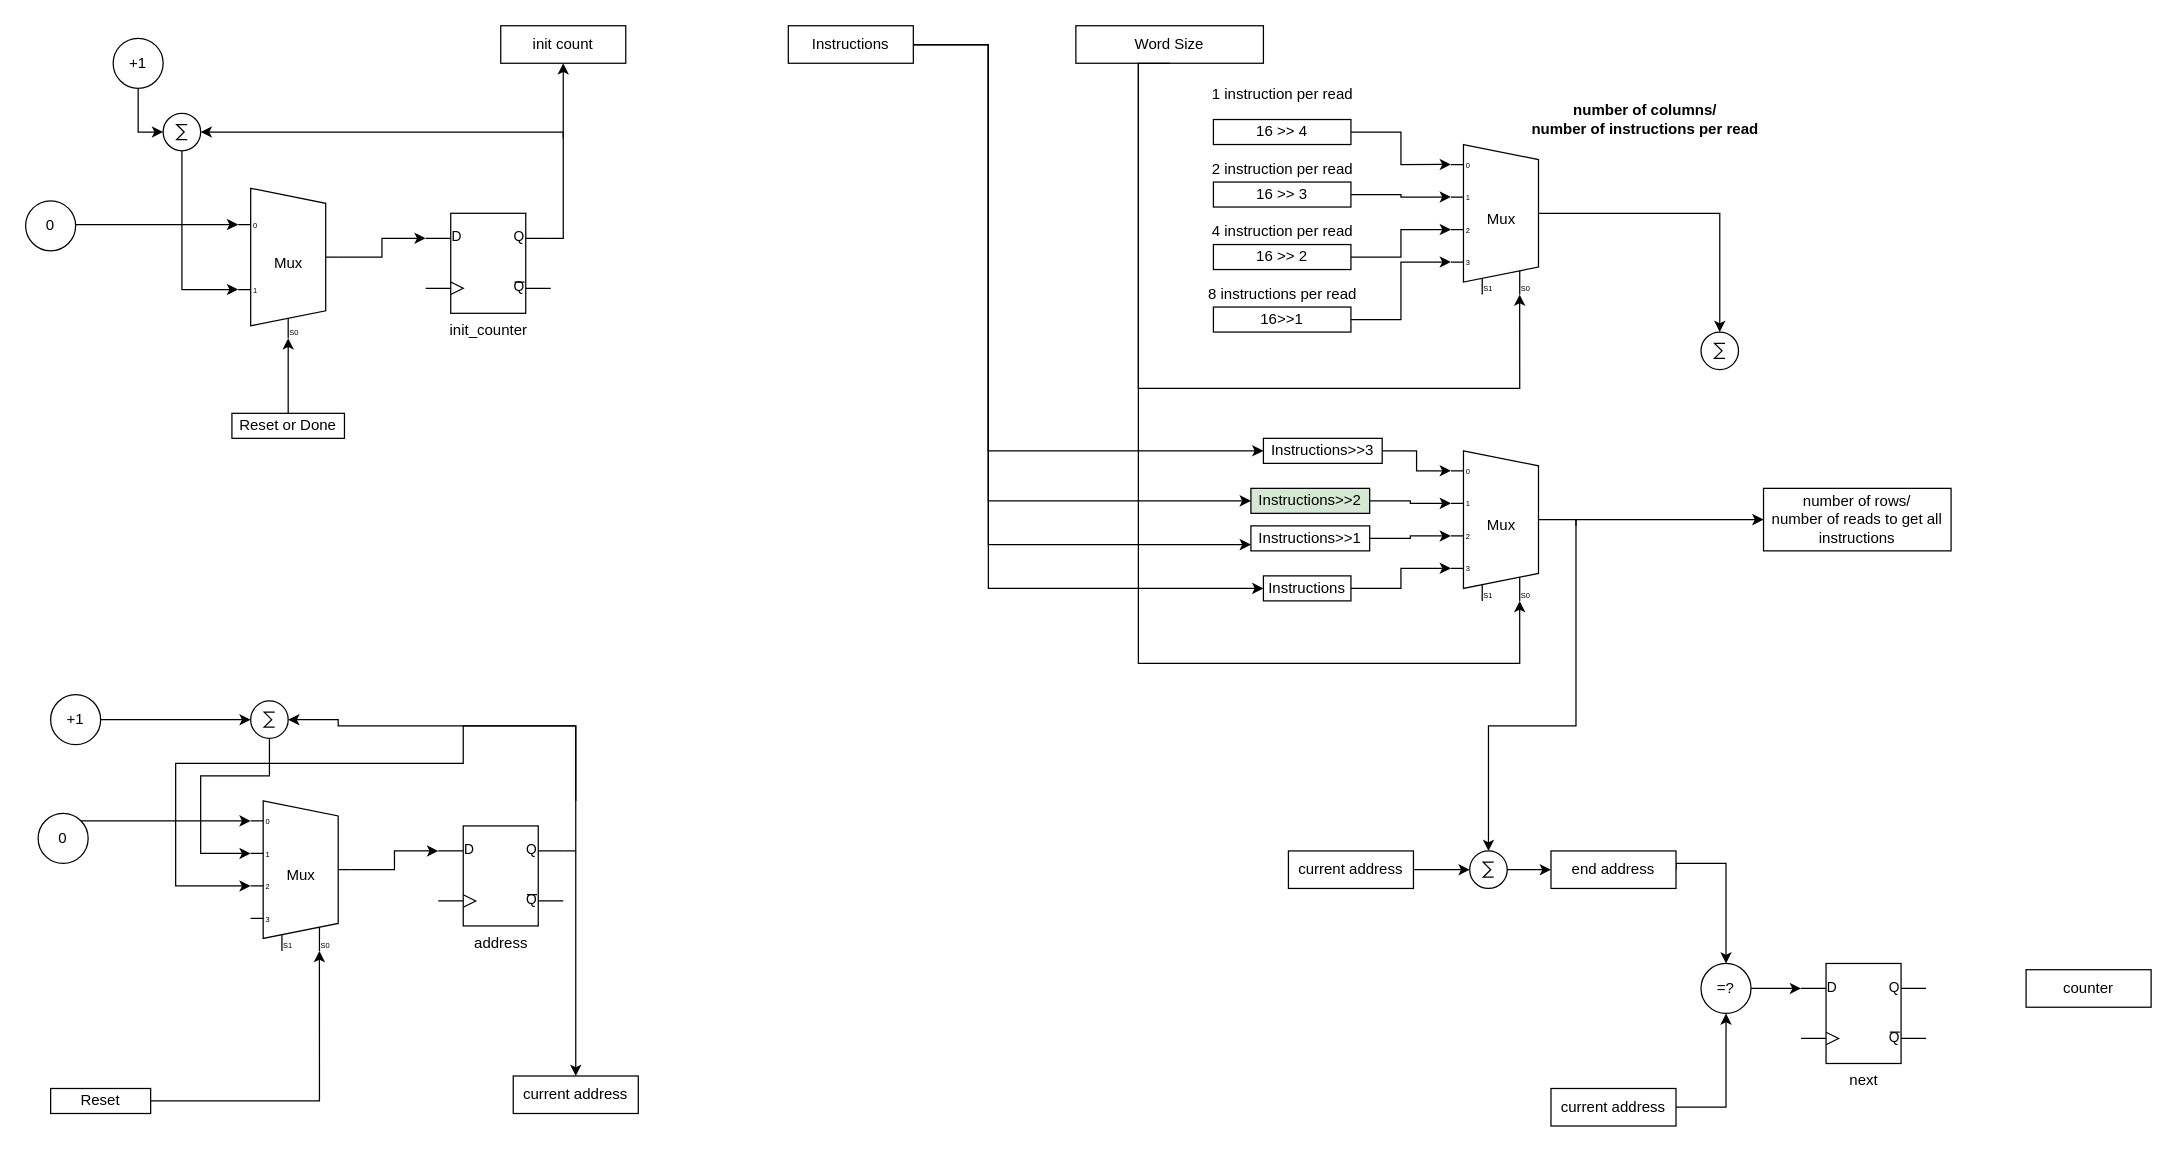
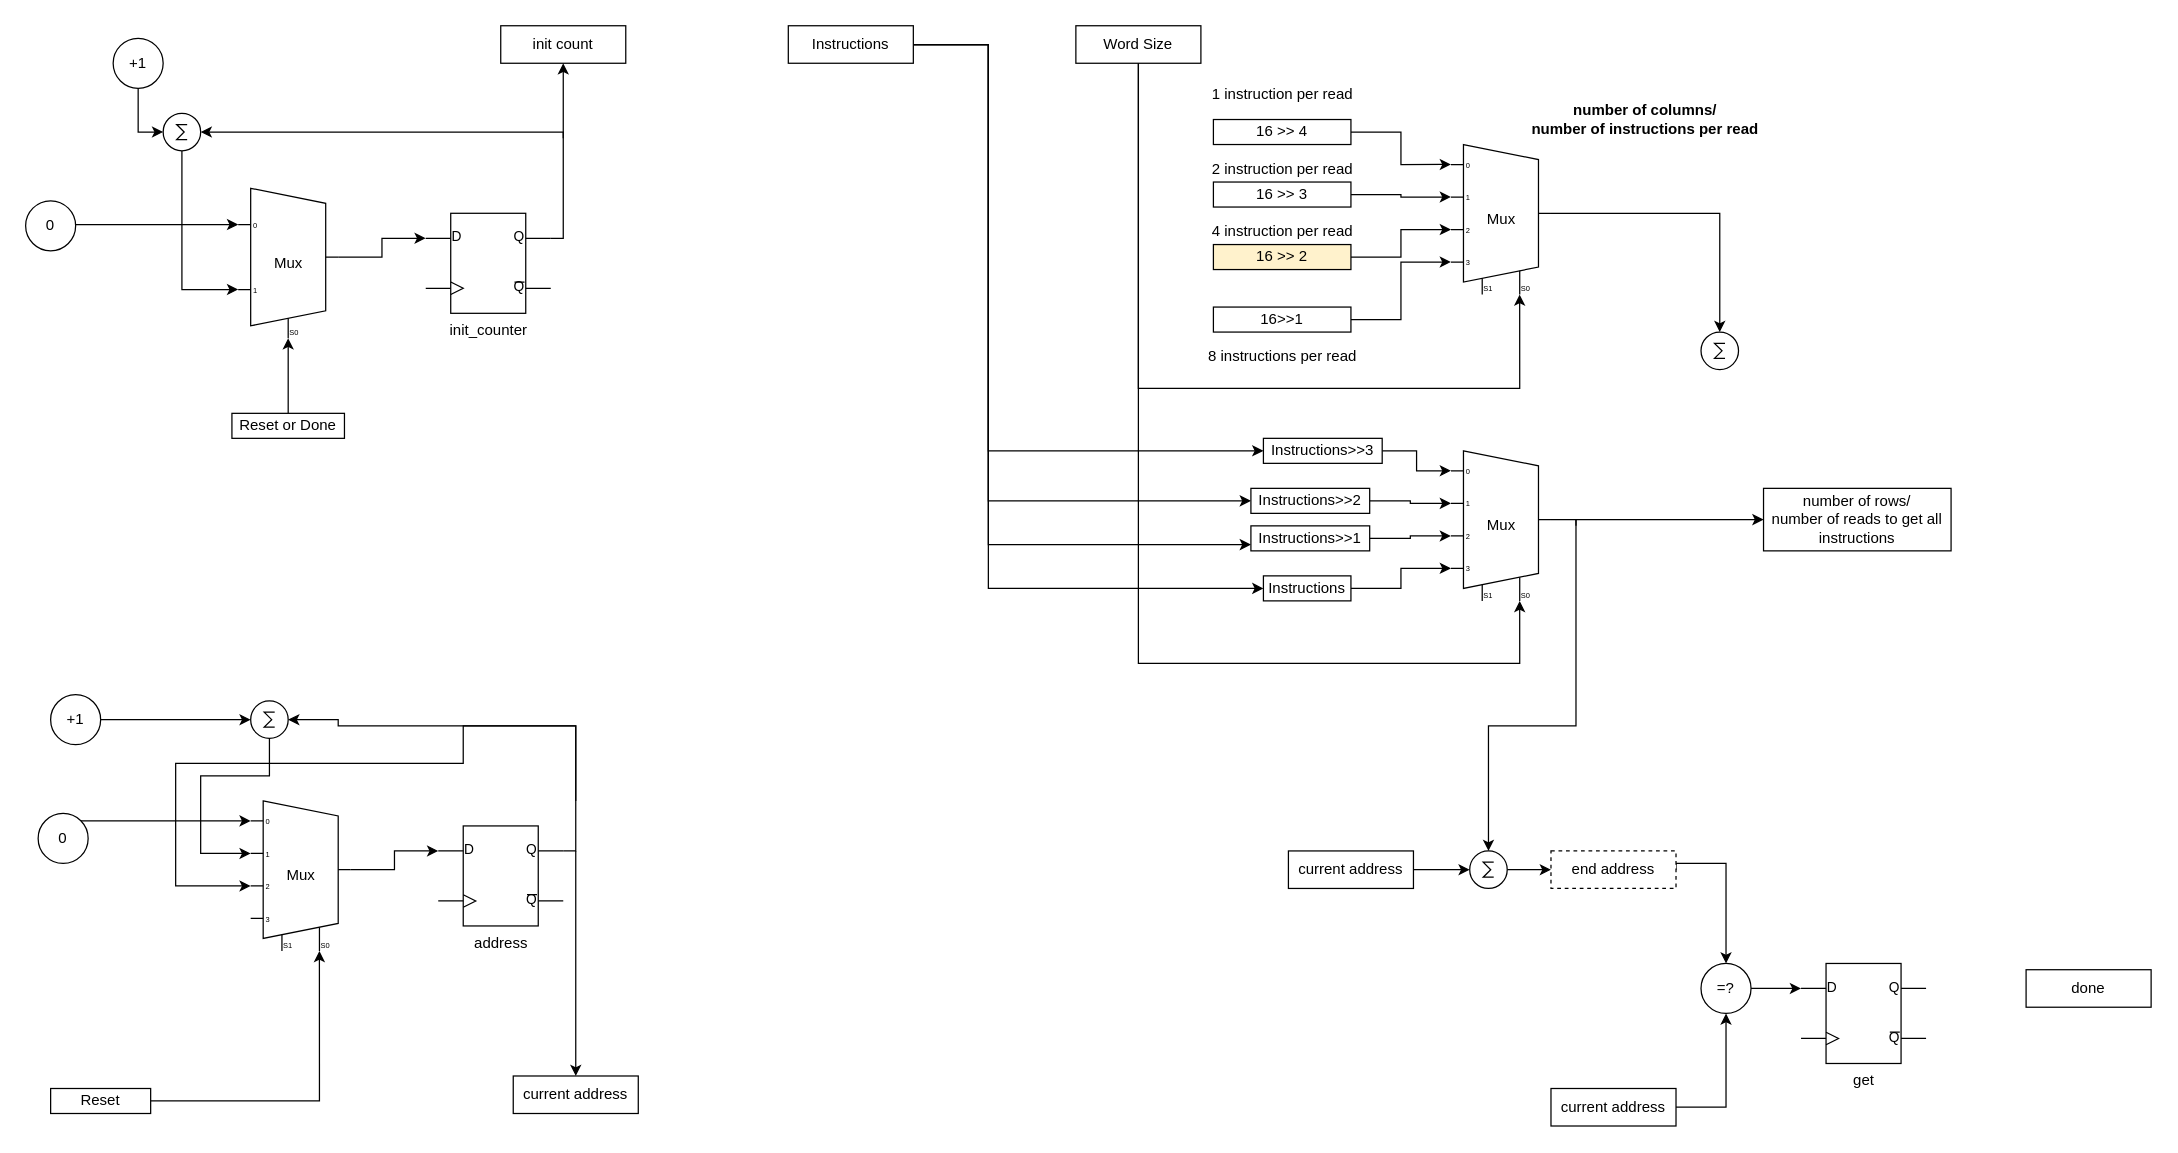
- <mxCell id="61" value="Word Size" style="rounded=0;whiteSpace=wrap;html=1;" parent="1" vertex="1"><mxGeometry x="860" y="20" width="150" height="30" as="geometry" /></mxCell>
+ <mxCell id="61" value="Word Size" style="rounded=0;whiteSpace=wrap;html=1;" parent="1" vertex="1"><mxGeometry x="860" y="20" width="100" height="30" as="geometry" /></mxCell>
- <mxCell id="69" value="16 &amp;gt;&amp;gt; 2" style="whiteSpace=wrap;html=1;" parent="1" vertex="1"><mxGeometry x="970" y="195" width="110" height="20" as="geometry" /></mxCell>
+ <mxCell id="69" value="16 &amp;gt;&amp;gt; 2" style="whiteSpace=wrap;html=1;fillColor=#fff2cc;" parent="1" vertex="1"><mxGeometry x="970" y="195" width="110" height="20" as="geometry" /></mxCell>
- <mxCell id="75" value="8 instructions per read" style="text;html=1;align=center;verticalAlign=middle;resizable=0;points=[];autosize=1;" vertex="1" parent="1"><mxGeometry x="960" y="225" width="130" height="20" as="geometry" /></mxCell>
+ <mxCell id="75" value="8 instructions per read" style="text;html=1;align=center;verticalAlign=middle;resizable=0;points=[];autosize=1;" vertex="1" parent="1"><mxGeometry x="960" y="275" width="130" height="20" as="geometry" /></mxCell>
- <mxCell id="52" value="Instructions&amp;gt;&amp;gt;2" style="rounded=0;whiteSpace=wrap;html=1;fillColor=#d5e8d4;" vertex="1" parent="1"><mxGeometry x="1000" y="390" width="95" height="20" as="geometry" /></mxCell>
+ <mxCell id="52" value="Instructions&amp;gt;&amp;gt;2" style="rounded=0;whiteSpace=wrap;html=1;" vertex="1" parent="1"><mxGeometry x="1000" y="390" width="95" height="20" as="geometry" /></mxCell>
- <mxCell id="56" value="end address" style="rounded=0;whiteSpace=wrap;html=1;" vertex="1" parent="1"><mxGeometry x="1240" y="680" width="100" height="30" as="geometry" /></mxCell>
+ <mxCell id="56" value="end address" style="rounded=0;whiteSpace=wrap;html=1;dashed=1;" vertex="1" parent="1"><mxGeometry x="1240" y="680" width="100" height="30" as="geometry" /></mxCell>
- <mxCell id="42" value="next" style="verticalLabelPosition=bottom;shadow=0;dashed=0;align=center;html=1;verticalAlign=top;shape=mxgraph.electrical.logic_gates.d_type_flip-flop;" parent="1" vertex="1"><mxGeometry x="1440" y="770" width="100" height="80" as="geometry" /></mxCell>
+ <mxCell id="42" value="get" style="verticalLabelPosition=bottom;shadow=0;dashed=0;align=center;html=1;verticalAlign=top;shape=mxgraph.electrical.logic_gates.d_type_flip-flop;" parent="1" vertex="1"><mxGeometry x="1440" y="770" width="100" height="80" as="geometry" /></mxCell>
- <mxCell id="43" value="counter" style="rounded=0;whiteSpace=wrap;html=1;" parent="1" vertex="1"><mxGeometry x="1620" y="775" width="100" height="30" as="geometry" /></mxCell>
+ <mxCell id="43" value="done" style="rounded=0;whiteSpace=wrap;html=1;" parent="1" vertex="1"><mxGeometry x="1620" y="775" width="100" height="30" as="geometry" /></mxCell>
